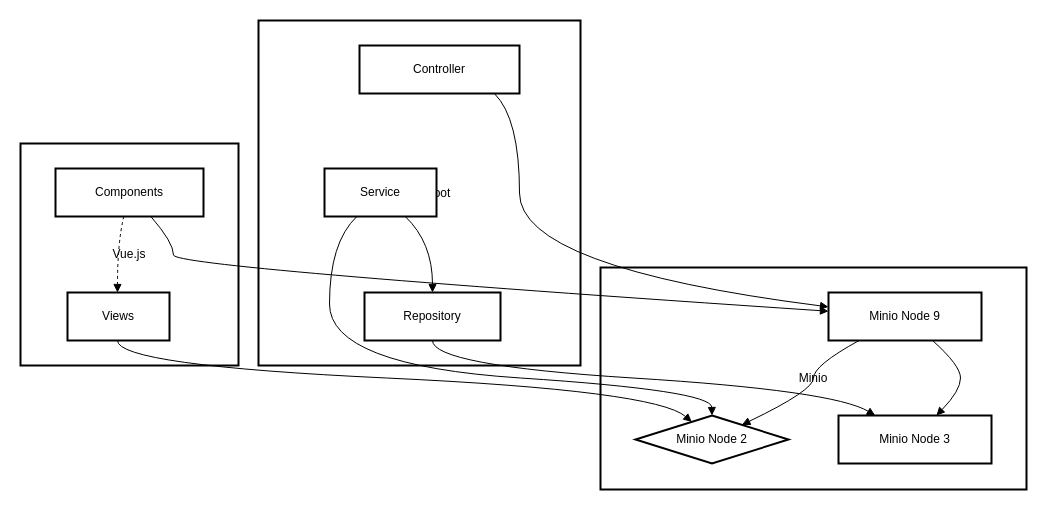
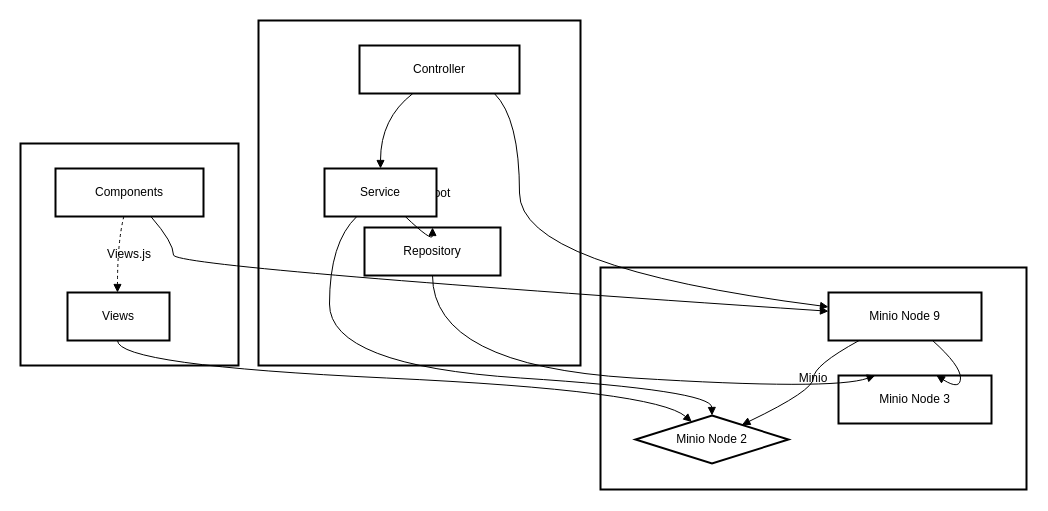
+ <mxCell id="13" value="" style="curved=1;startArrow=none;endArrow=block;exitX=0.33;exitY=1.01;entryX=0.5;entryY=0.01;" edge="1" parent="1" source="5" target="6"><mxGeometry relative="1" as="geometry"><Array as="points"><mxPoint x="380" y="118" /></Array></mxGeometry></mxCell>
- <mxCell id="3" value="Vue.js" style="whiteSpace=wrap;strokeWidth=2;" vertex="1" parent="1"><mxGeometry x="20" y="143" width="218" height="222" as="geometry" /></mxCell>
+ <mxCell id="3" value="Views.js" style="whiteSpace=wrap;strokeWidth=2;" vertex="1" parent="1"><mxGeometry x="20" y="143" width="218" height="222" as="geometry" /></mxCell>
- <mxCell id="7" value="Repository" style="whiteSpace=wrap;strokeWidth=2;" vertex="1" parent="1"><mxGeometry x="364" y="292" width="136" height="48" as="geometry" /></mxCell>
+ <mxCell id="7" value="Repository" style="whiteSpace=wrap;strokeWidth=2;" vertex="1" parent="1"><mxGeometry x="364" y="227" width="136" height="48" as="geometry" /></mxCell>
- <mxCell id="12" value="Minio Node 3" style="whiteSpace=wrap;strokeWidth=2;" vertex="1" parent="1"><mxGeometry x="838" y="415" width="153" height="48" as="geometry" /></mxCell>
+ <mxCell id="12" value="Minio Node 3" style="whiteSpace=wrap;strokeWidth=2;" vertex="1" parent="1"><mxGeometry x="838" y="375" width="153" height="48" as="geometry" /></mxCell>
